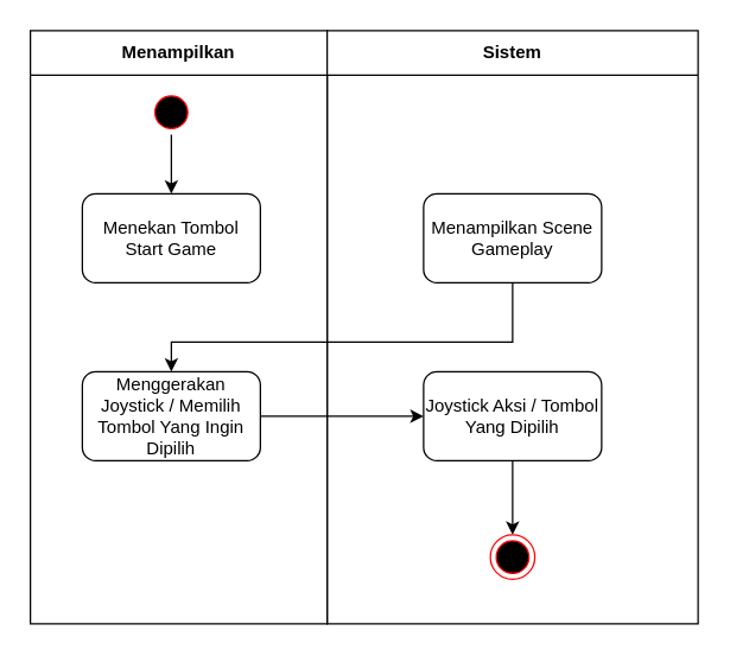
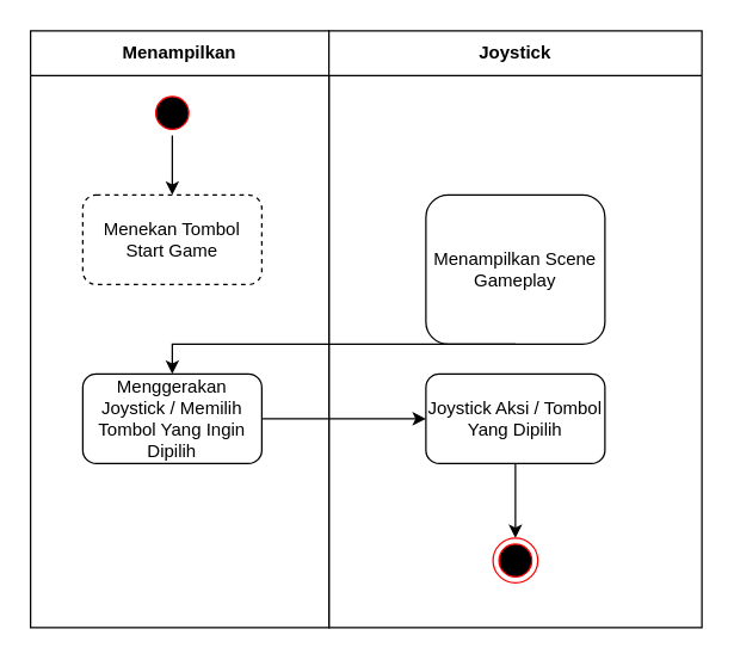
- <mxCell id="7" value="Sistem" style="swimlane;whiteSpace=wrap;html=1;startSize=30;" parent="1" vertex="1"><mxGeometry x="220" y="20" width="250" height="400" as="geometry" /></mxCell>
+ <mxCell id="7" value="Joystick" style="swimlane;whiteSpace=wrap;html=1;startSize=30;" parent="1" vertex="1"><mxGeometry x="220" y="20" width="250" height="400" as="geometry" /></mxCell>
- <mxCell id="5" value="Menekan Tombol Start Game" style="whiteSpace=wrap;html=1;rounded=1;" parent="2" vertex="1"><mxGeometry x="35" y="110" width="120" height="60" as="geometry" /></mxCell>
+ <mxCell id="5" value="Menekan Tombol Start Game" style="whiteSpace=wrap;html=1;rounded=1;dashed=1;" parent="2" vertex="1"><mxGeometry x="35" y="110" width="120" height="60" as="geometry" /></mxCell>
- <mxCell id="8" value="Menampilkan Scene Gameplay" style="whiteSpace=wrap;html=1;rounded=1;" vertex="1" parent="7"><mxGeometry x="65" y="110" width="120" height="60" as="geometry" /></mxCell>
+ <mxCell id="8" value="Menampilkan Scene Gameplay" style="whiteSpace=wrap;html=1;rounded=1;" vertex="1" parent="7"><mxGeometry x="65" y="110" width="120" height="100" as="geometry" /></mxCell>
